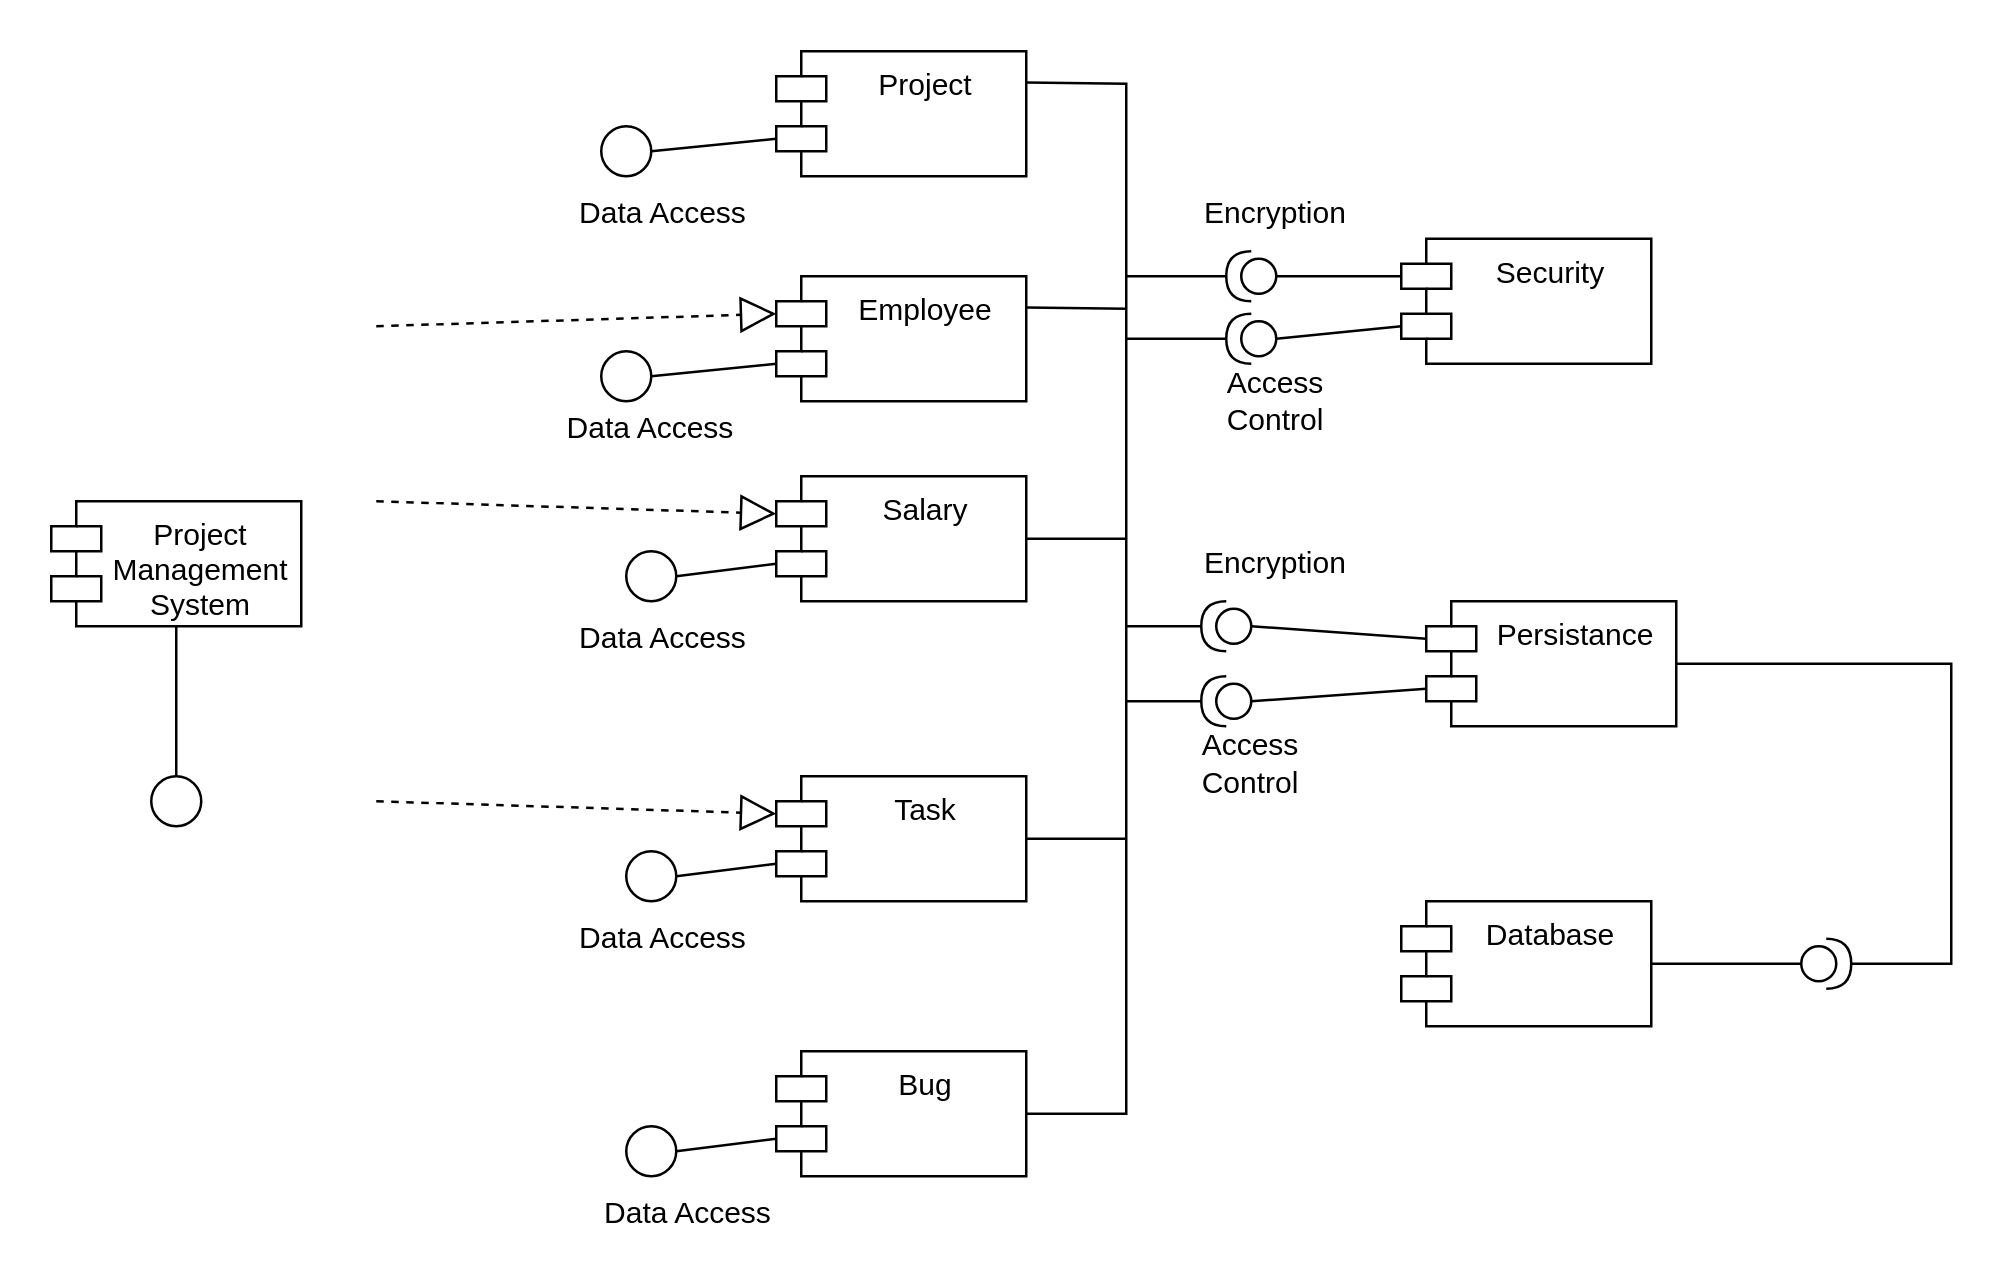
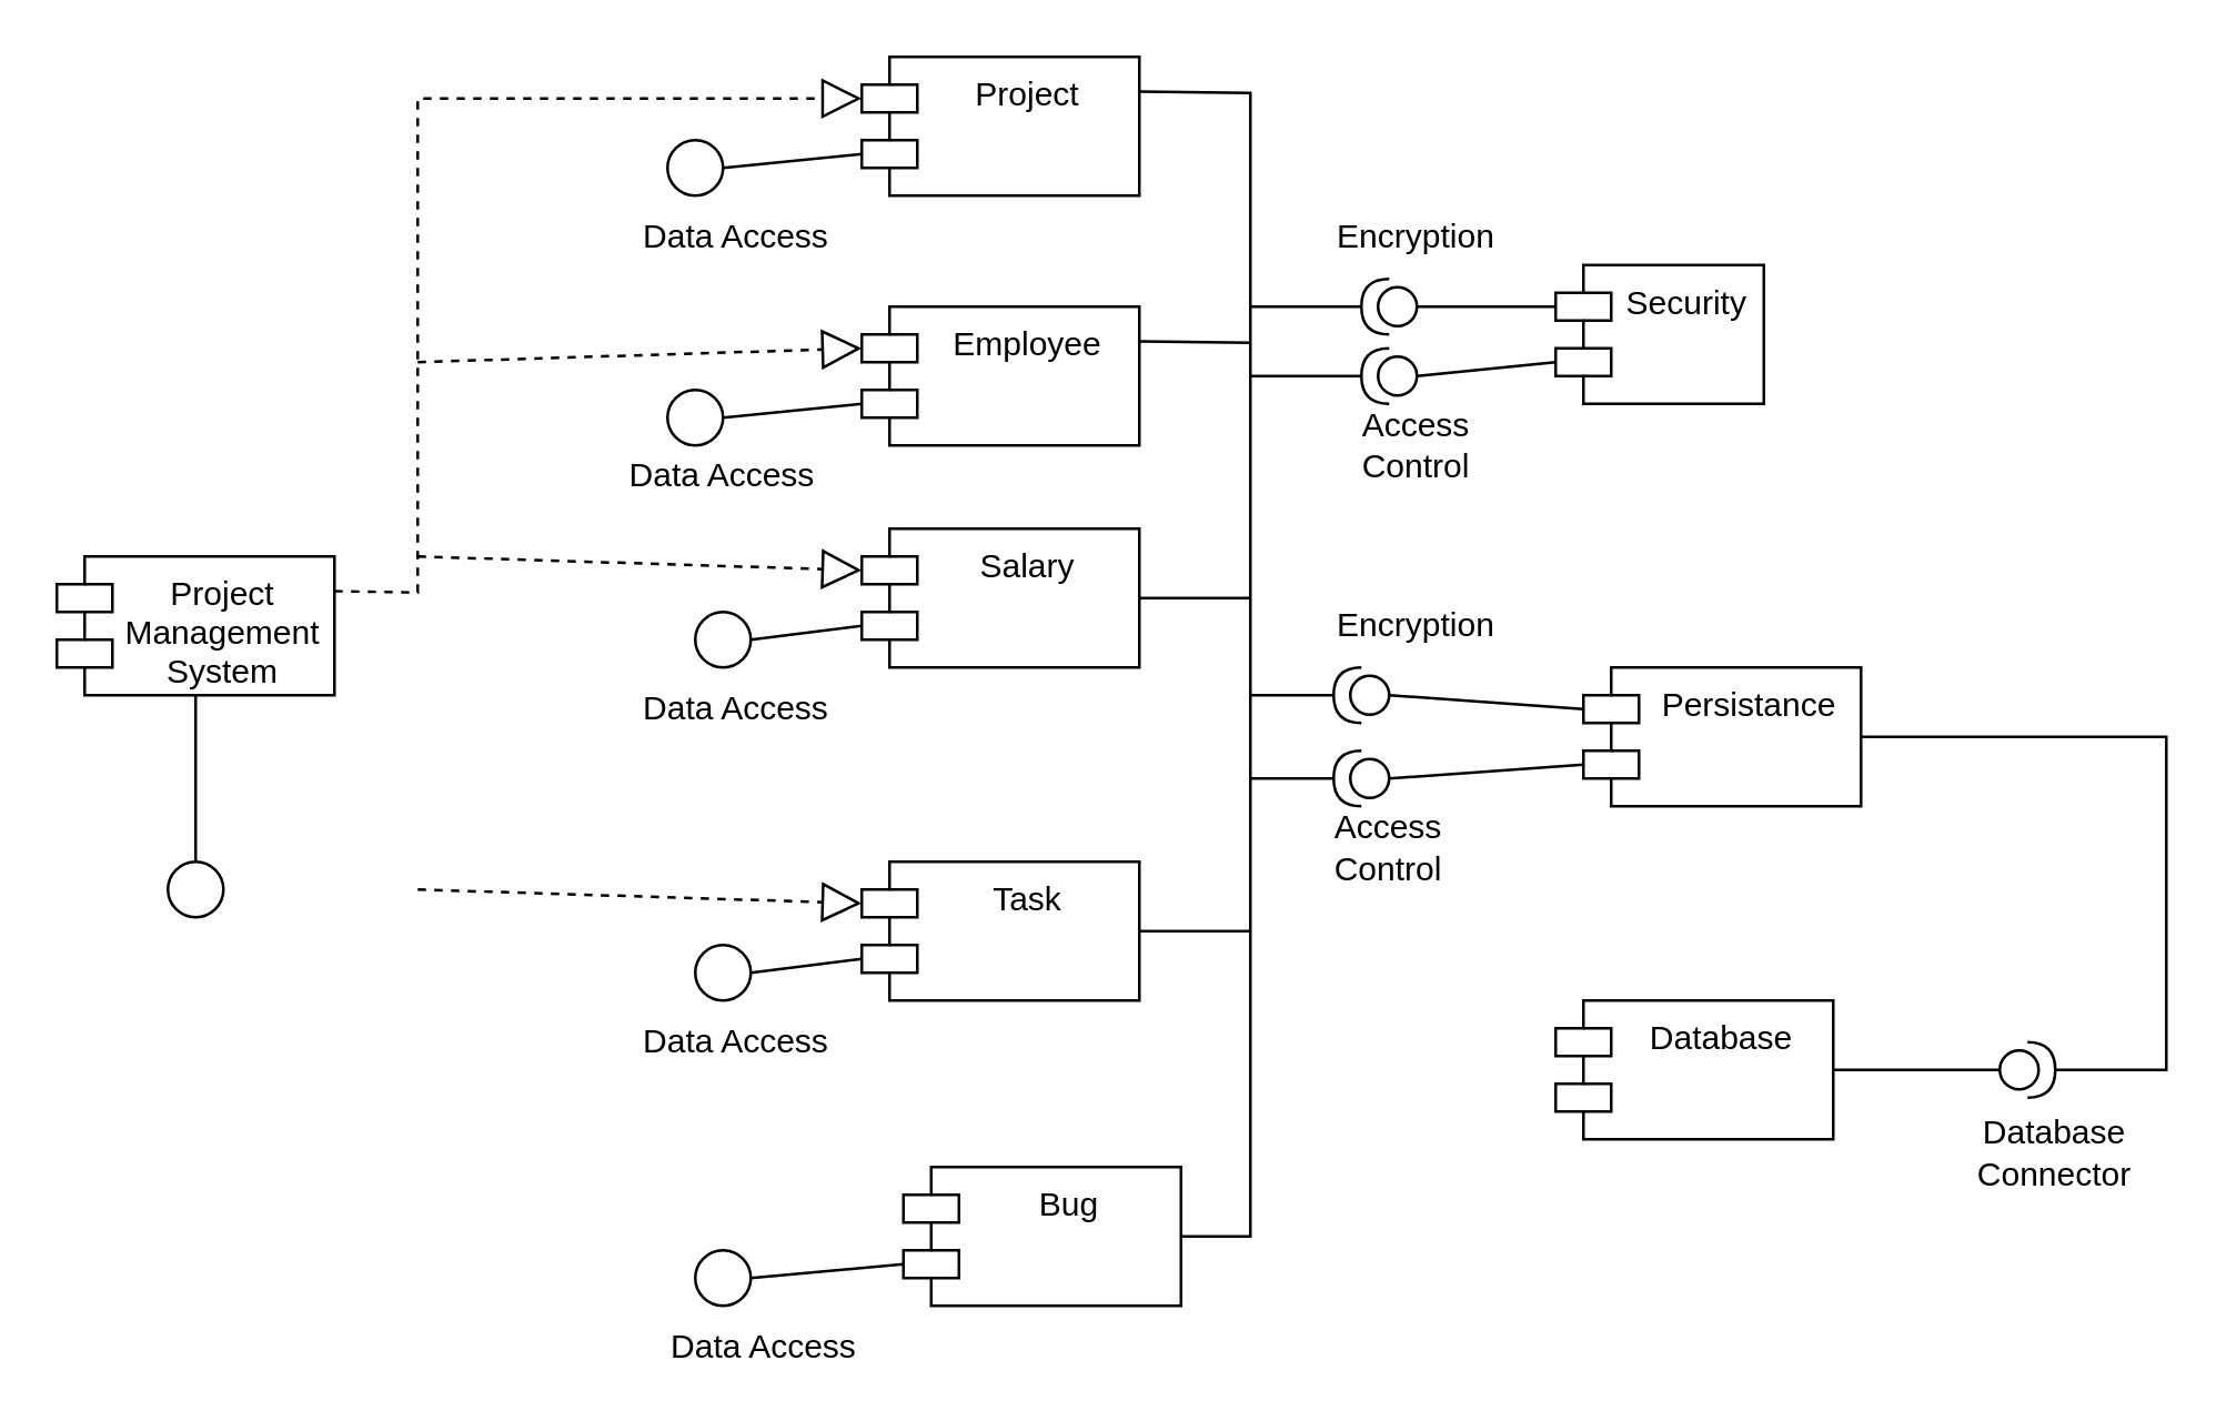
+ <mxCell id="13" value="" style="endArrow=block;dashed=1;endFill=0;endSize=12;html=1;rounded=0;exitX=1;exitY=0.25;exitDx=0;exitDy=0;entryX=0;entryY=0;entryDx=0;entryDy=15;entryPerimeter=0;" edge="1" parent="1" source="2" target="5"><mxGeometry width="160" relative="1" as="geometry"><mxPoint x="330" y="240" as="sourcePoint" /><mxPoint x="150" y="10" as="targetPoint" /><Array as="points"><mxPoint x="150" y="213" /><mxPoint x="150" y="200" /><mxPoint x="150" y="130" /><mxPoint x="150" y="35" /></Array></mxGeometry></mxCell>
- <mxCell id="10" value="Security" style="shape=module;align=left;spacingLeft=20;align=center;verticalAlign=top;" vertex="1" parent="1"><mxGeometry x="560" y="95" width="100" height="50" as="geometry" /></mxCell>
+ <mxCell id="10" value="Security" style="shape=module;align=left;spacingLeft=20;align=center;verticalAlign=top;" vertex="1" parent="1"><mxGeometry x="560" y="95" width="75" height="50" as="geometry" /></mxCell>
+ <mxCell id="51" value="Database Connector" style="text;html=1;strokeColor=none;fillColor=none;align=center;verticalAlign=middle;whiteSpace=wrap;rounded=0;" vertex="1" parent="1"><mxGeometry x="710" y="400" width="60" height="30" as="geometry" /></mxCell>
- <mxCell id="9" value="Bug" style="shape=module;align=left;spacingLeft=20;align=center;verticalAlign=top;" vertex="1" parent="1"><mxGeometry x="310" y="420" width="100" height="50" as="geometry" /></mxCell>
+ <mxCell id="9" value="Bug" style="shape=module;align=left;spacingLeft=20;align=center;verticalAlign=top;" vertex="1" parent="1"><mxGeometry x="325" y="420" width="100" height="50" as="geometry" /></mxCell>
